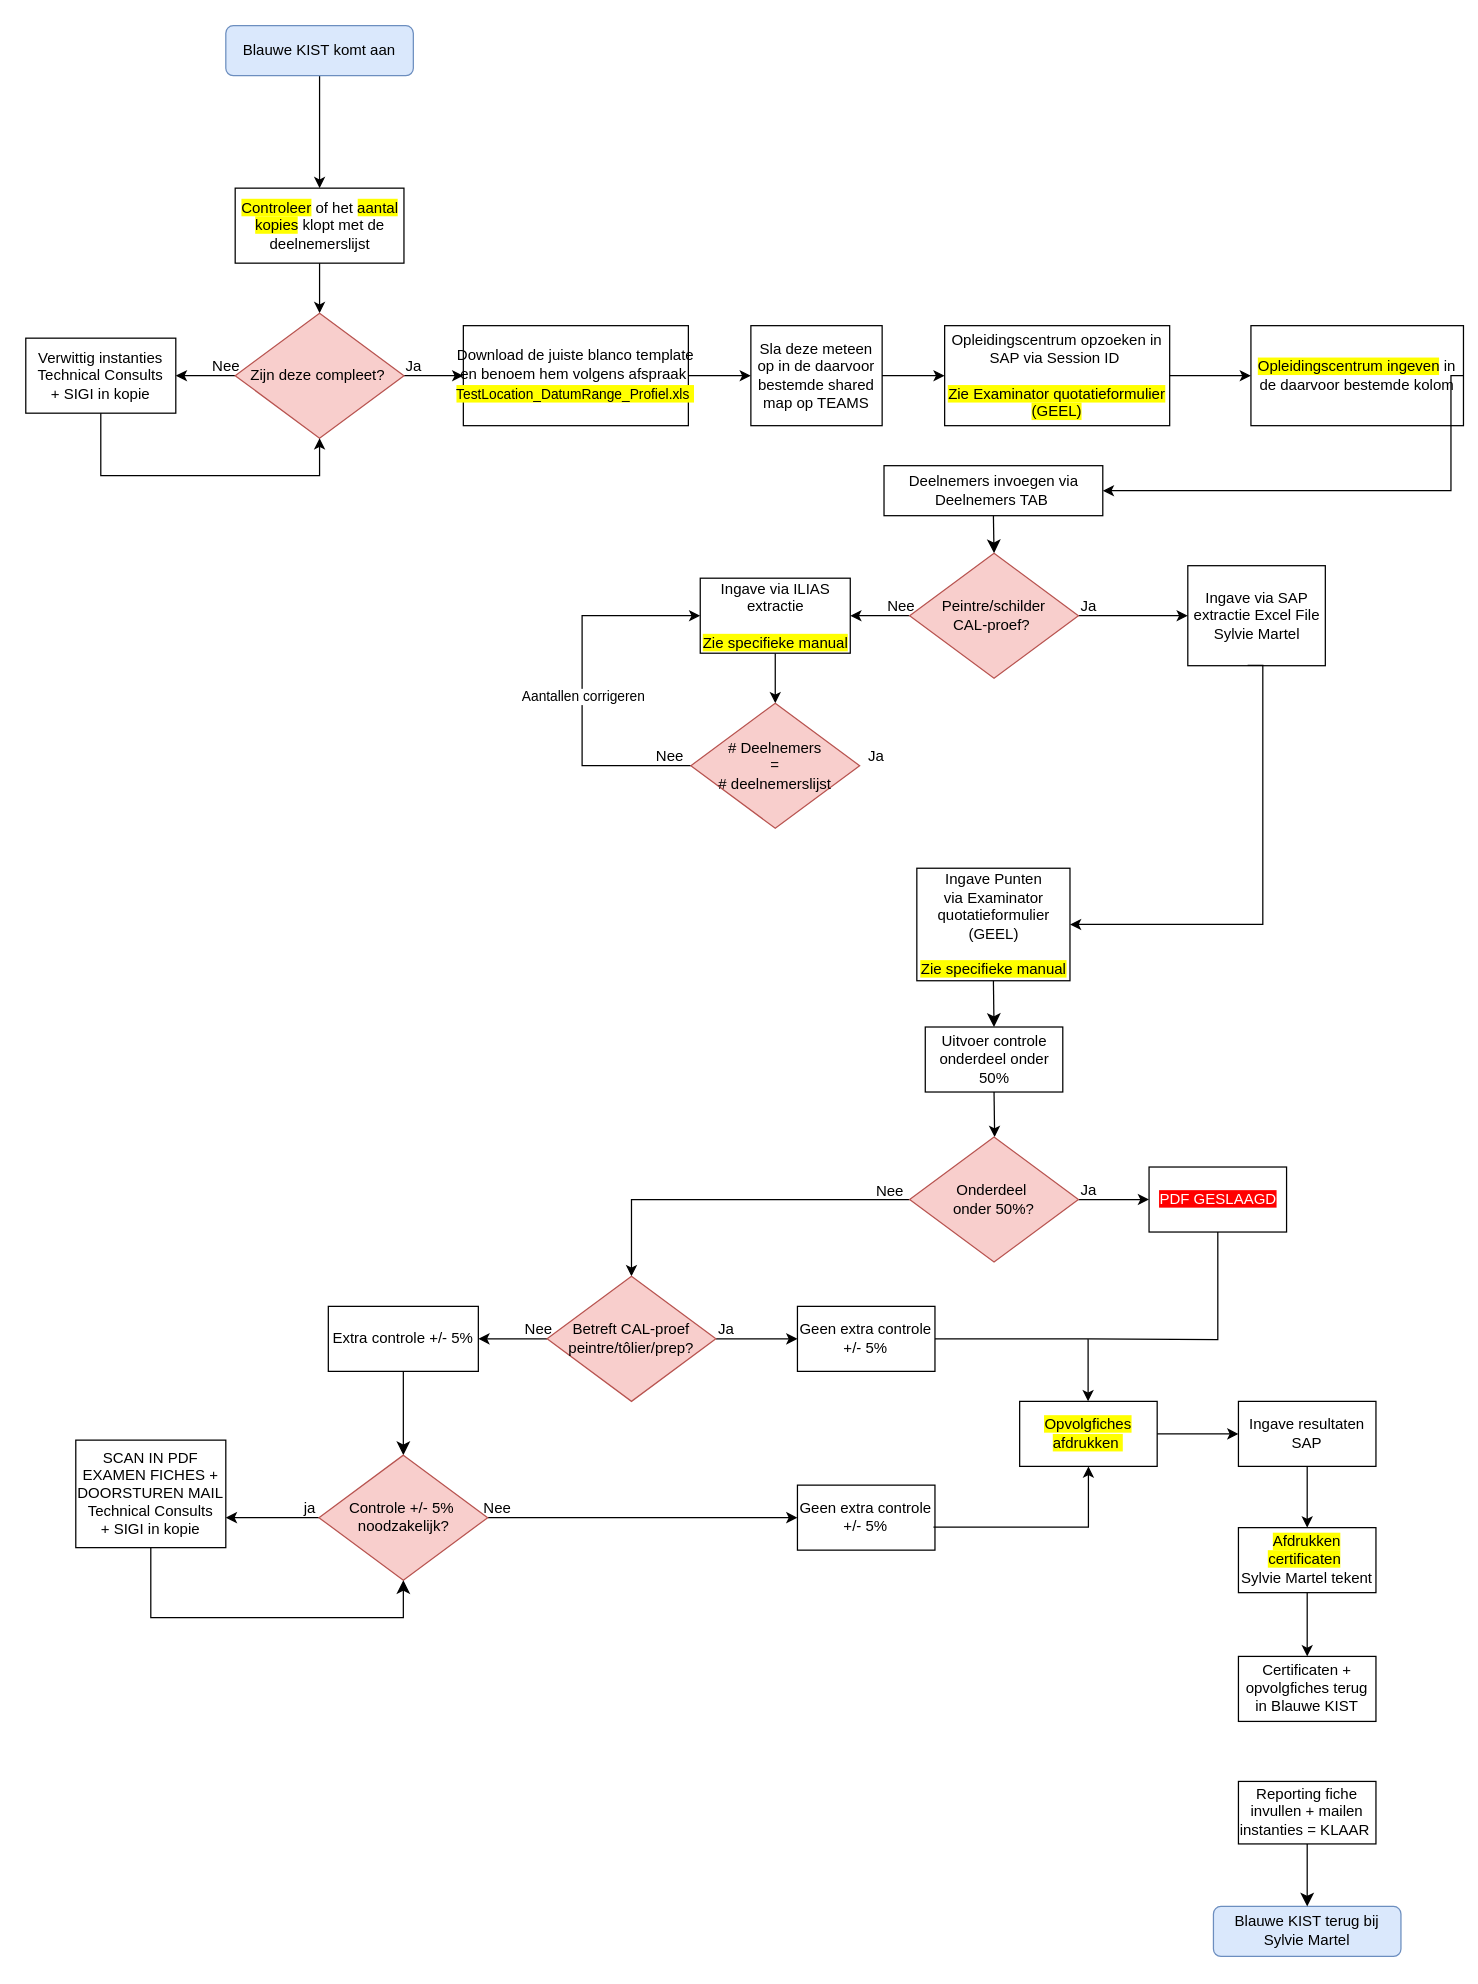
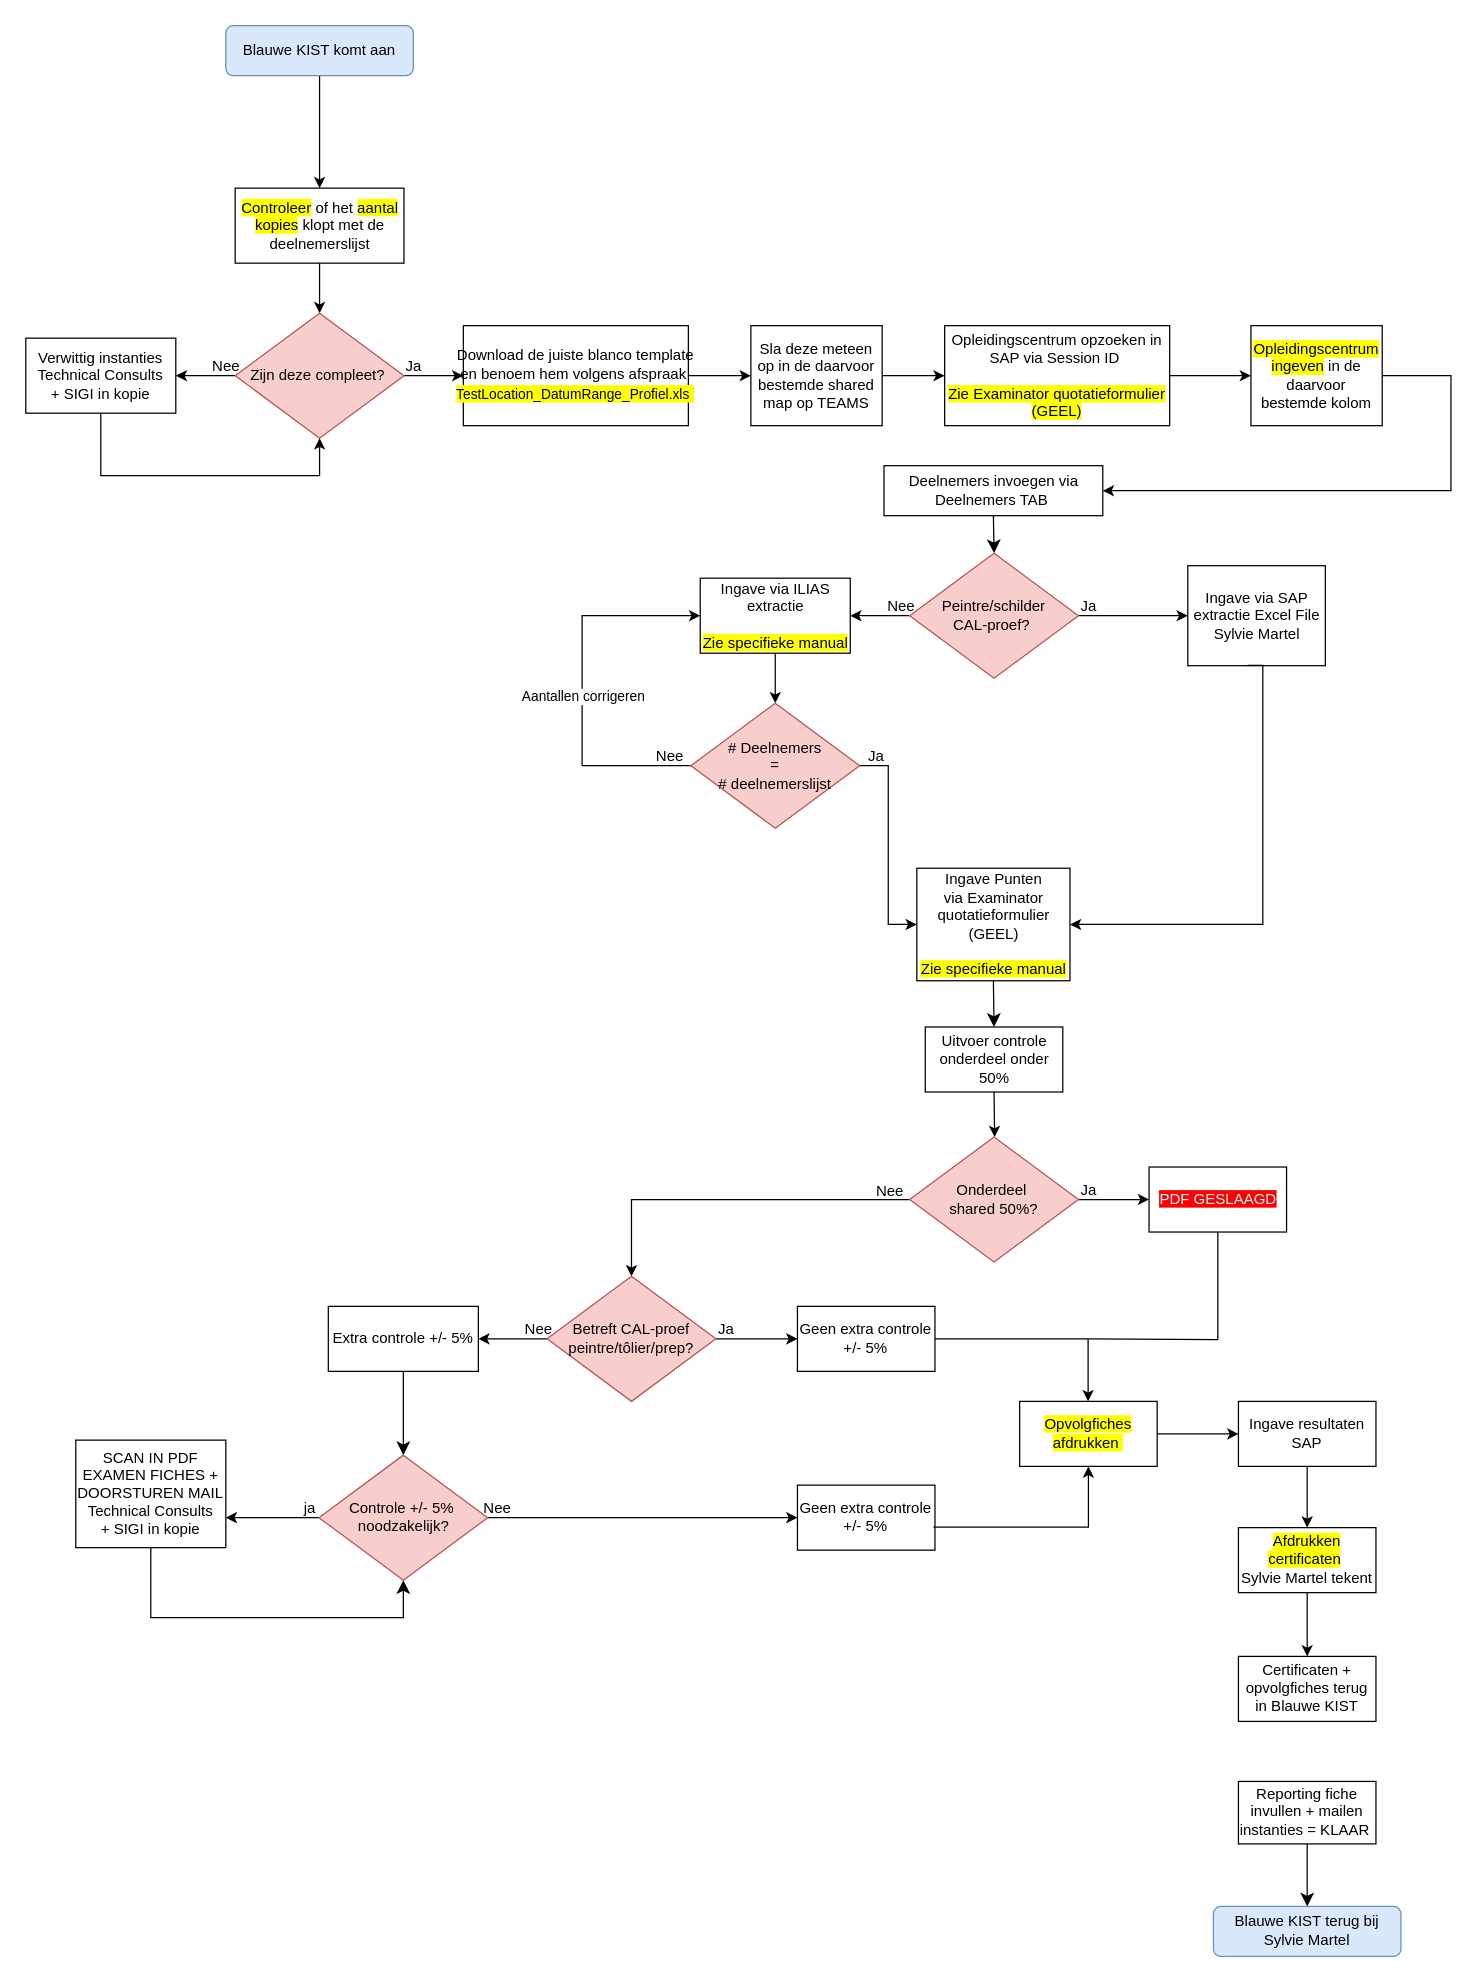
- <mxCell id="17" value="&lt;span style=&quot;background-color: rgb(255, 255, 0);&quot;&gt;Opleidingscentrum ingeven&lt;/span&gt; in de daarvoor bestemde kolom" style="rounded=0;whiteSpace=wrap;html=1;" parent="1" vertex="1"><mxGeometry x="1000" y="260" width="170" height="80" as="geometry" /></mxCell>
+ <mxCell id="17" value="&lt;span style=&quot;background-color: rgb(255, 255, 0);&quot;&gt;Opleidingscentrum ingeven&lt;/span&gt; in de daarvoor bestemde kolom" style="rounded=0;whiteSpace=wrap;html=1;" parent="1" vertex="1"><mxGeometry x="1000" y="260" width="105" height="80" as="geometry" /></mxCell>
+ <mxCell id="72" style="edgeStyle=orthogonalEdgeStyle;rounded=0;orthogonalLoop=1;jettySize=auto;html=1;exitX=1;exitY=0.5;exitDx=0;exitDy=0;entryX=0;entryY=0.5;entryDx=0;entryDy=0;" edge="1" parent="1" source="73" target="33"><mxGeometry relative="1" as="geometry" /></mxCell>
- <mxCell id="39" value="Onderdeel&amp;nbsp;&lt;div&gt;onder&amp;nbsp;&lt;span style=&quot;background-color: initial;&quot;&gt;50%?&lt;/span&gt;&lt;/div&gt;" style="rhombus;whiteSpace=wrap;html=1;fillColor=#f8cecc;strokeColor=#b85450;" parent="1" vertex="1"><mxGeometry x="727" y="909" width="135" height="100" as="geometry" /></mxCell>
+ <mxCell id="39" value="Onderdeel&amp;nbsp;&lt;div&gt;shared&amp;nbsp;&lt;span style=&quot;background-color: initial;&quot;&gt;50%?&lt;/span&gt;&lt;/div&gt;" style="rhombus;whiteSpace=wrap;html=1;fillColor=#f8cecc;strokeColor=#b85450;" parent="1" vertex="1"><mxGeometry x="727" y="909" width="135" height="100" as="geometry" /></mxCell>
